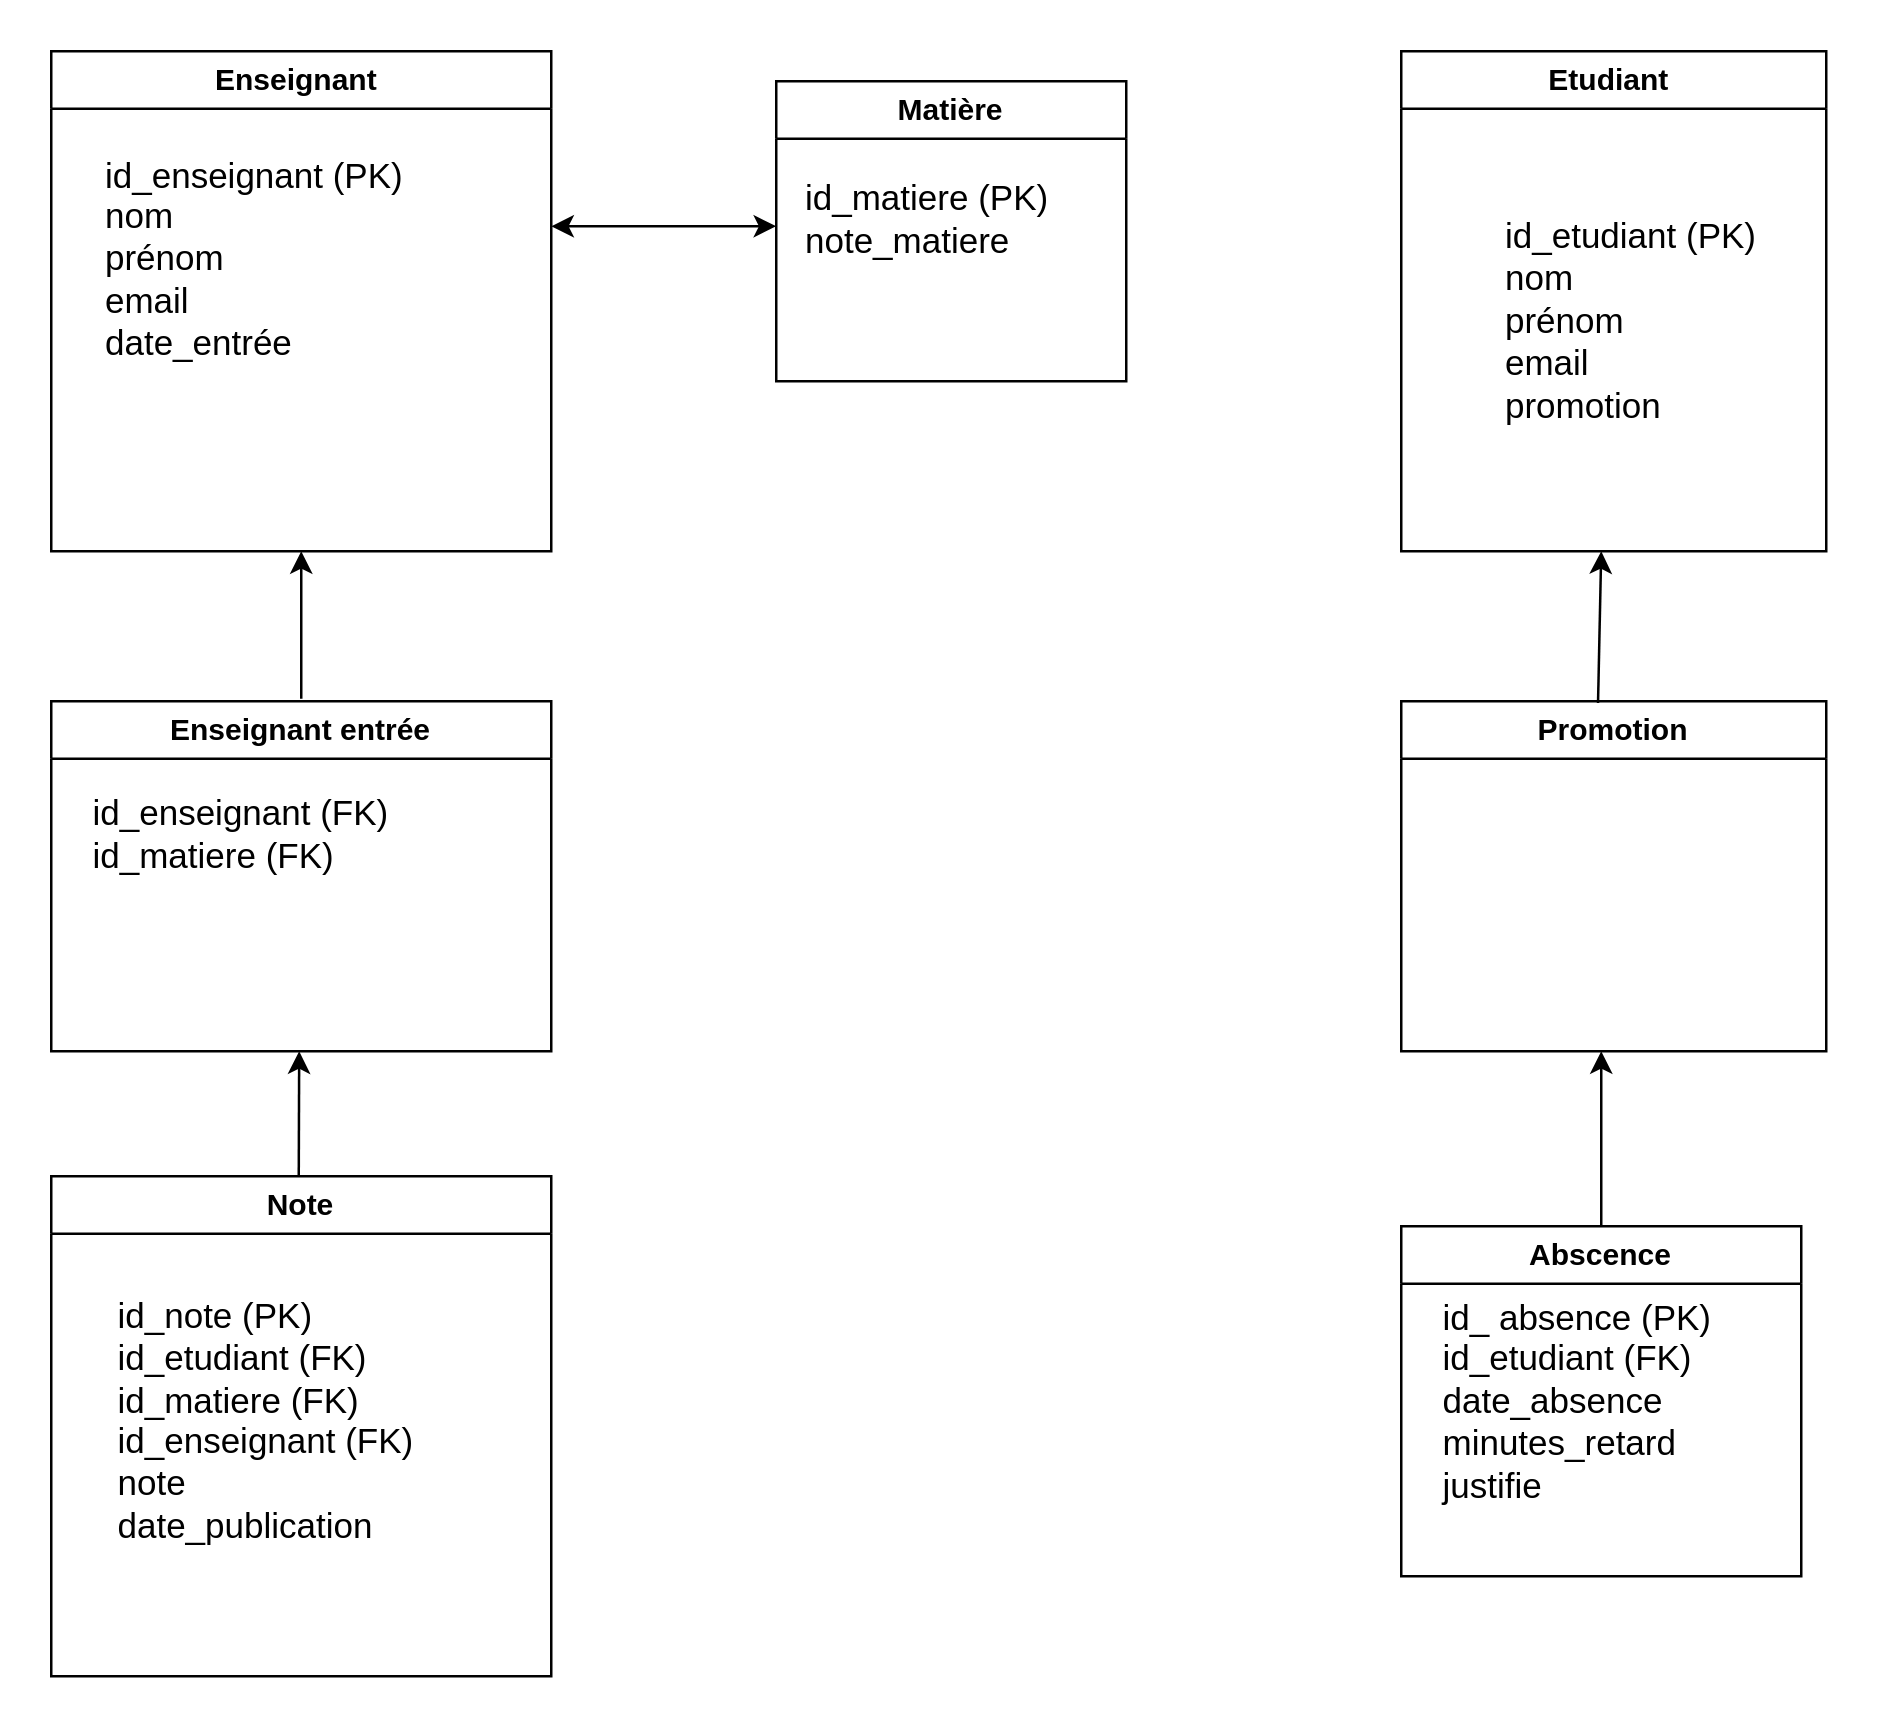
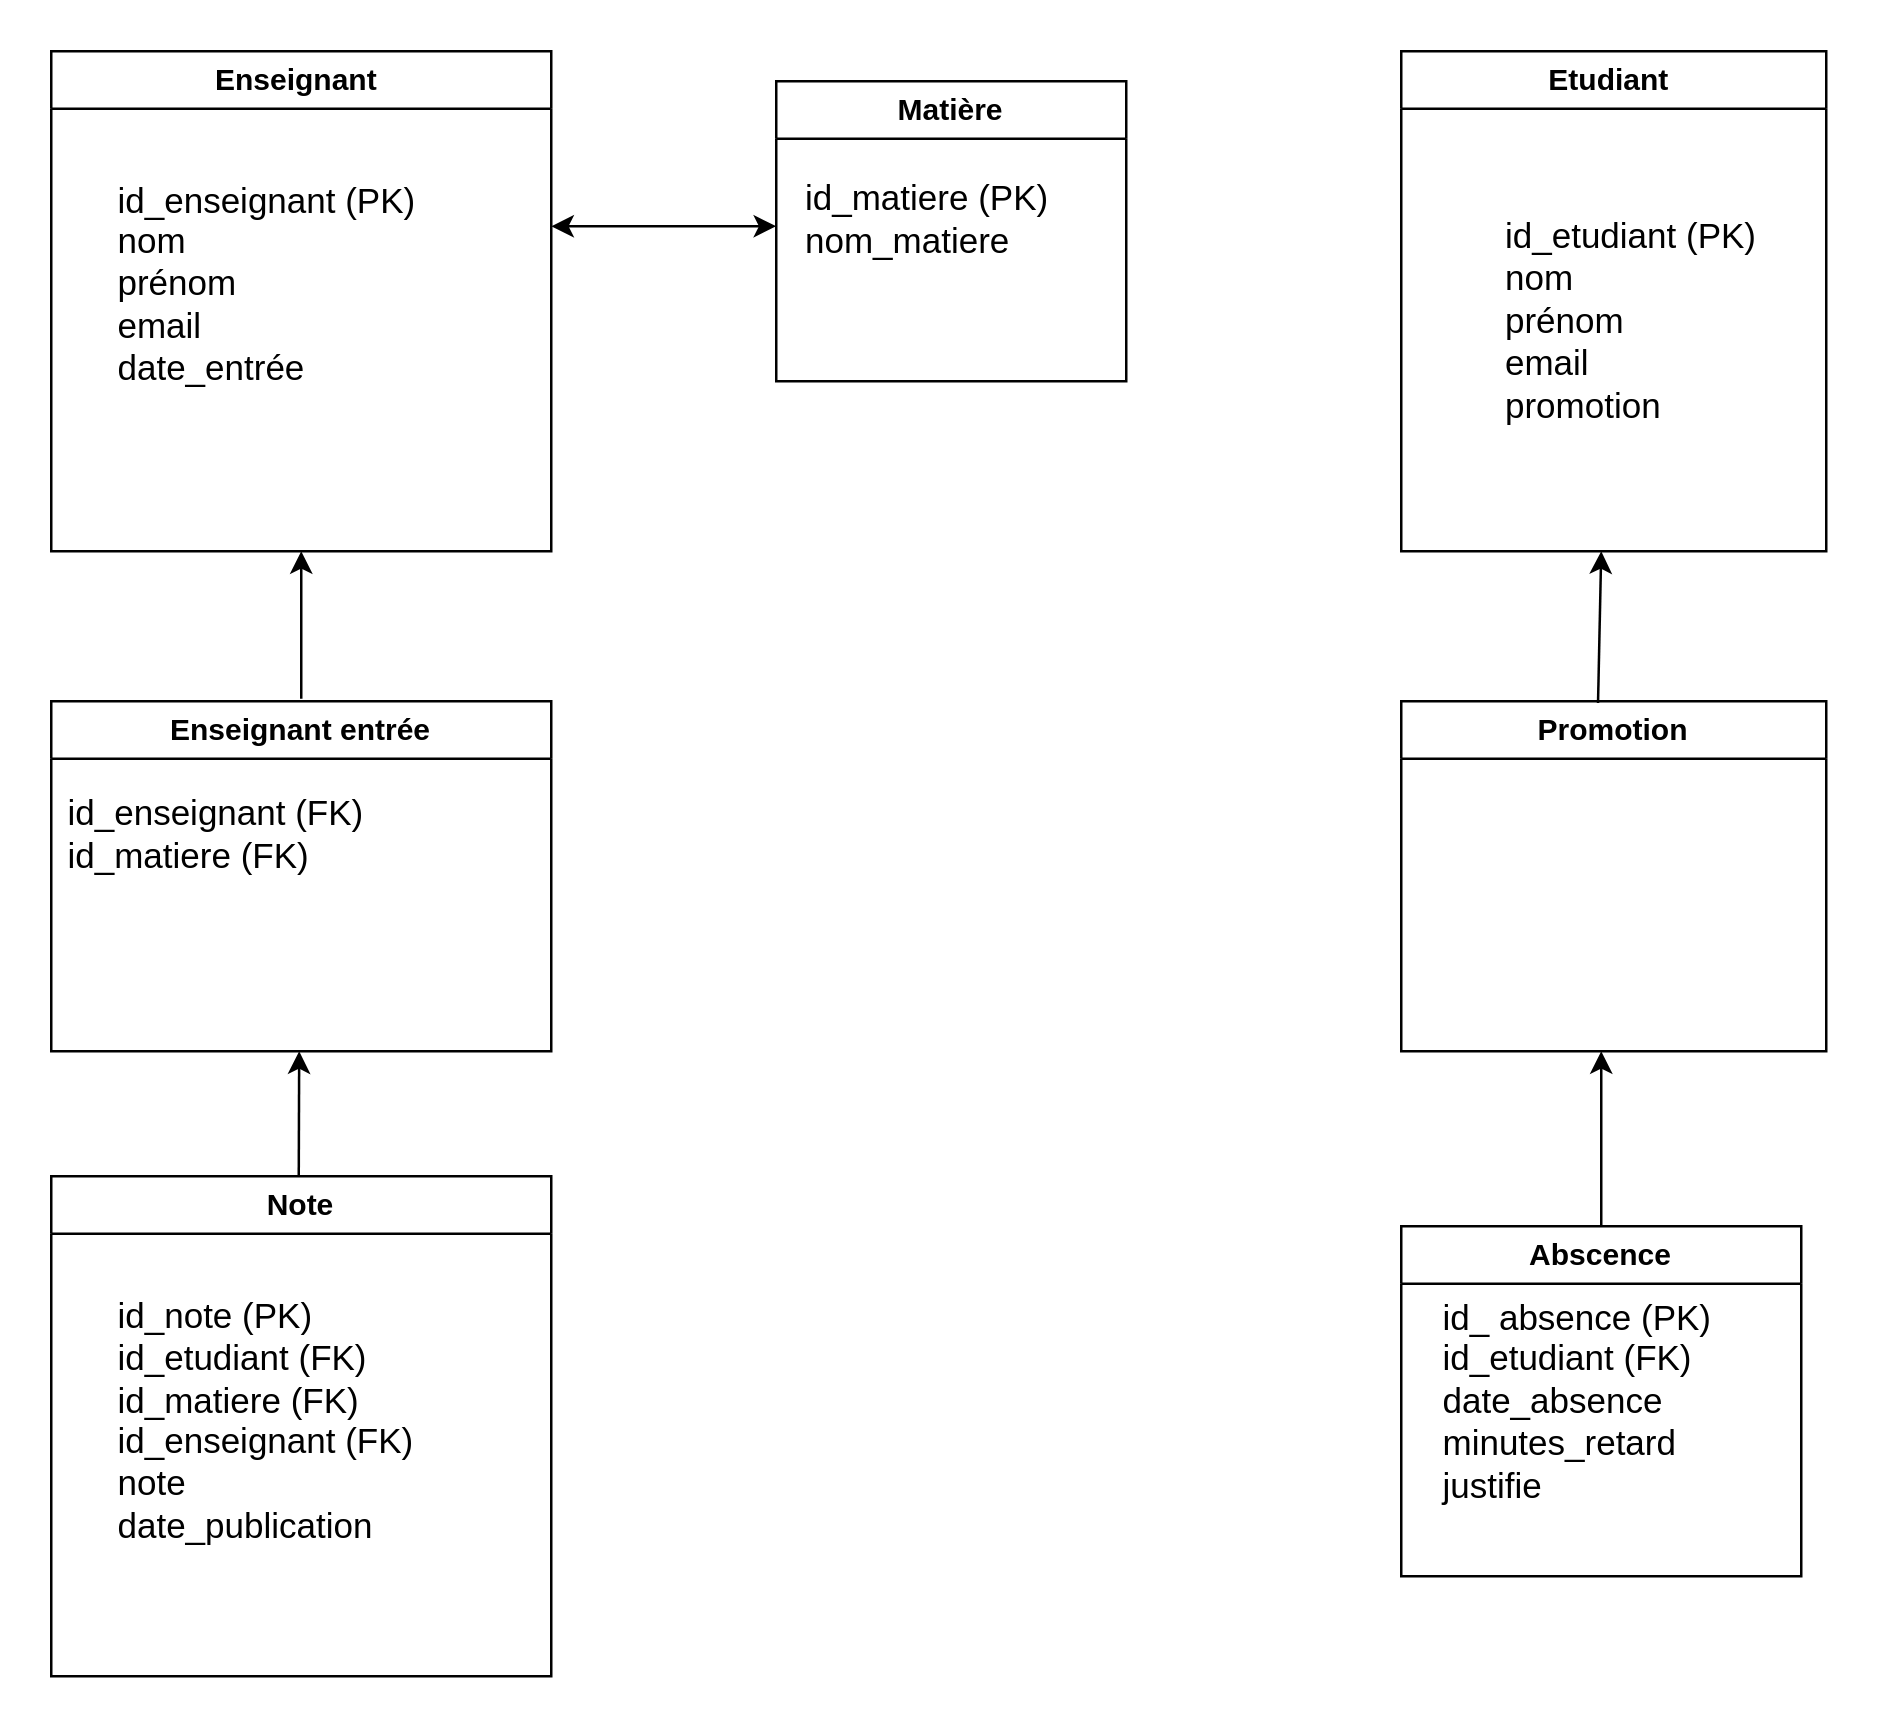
- <mxCell id="6" value="&lt;font style=&quot;font-size: 14px;&quot;&gt;id_matiere (PK)&lt;/font&gt;&lt;div&gt;&lt;font style=&quot;font-size: 14px;&quot;&gt;note_matiere&lt;/font&gt;&lt;/div&gt;" style="text;html=1;align=left;verticalAlign=middle;resizable=0;points=[];autosize=1;strokeColor=none;fillColor=none;" vertex="1" parent="5"><mxGeometry x="10" y="30" width="120" height="50" as="geometry" /></mxCell>
+ <mxCell id="6" value="&lt;font style=&quot;font-size: 14px;&quot;&gt;id_matiere (PK)&lt;/font&gt;&lt;div&gt;&lt;font style=&quot;font-size: 14px;&quot;&gt;nom_matiere&lt;/font&gt;&lt;/div&gt;" style="text;html=1;align=left;verticalAlign=middle;resizable=0;points=[];autosize=1;strokeColor=none;fillColor=none;" vertex="1" parent="5"><mxGeometry x="10" y="30" width="120" height="50" as="geometry" /></mxCell>
- <mxCell id="10" value="&lt;font style=&quot;font-size: 14px;&quot;&gt;id_enseignant (PK)&lt;/font&gt;&lt;div&gt;&lt;font style=&quot;font-size: 14px;&quot;&gt;nom&lt;/font&gt;&lt;/div&gt;&lt;div&gt;&lt;font style=&quot;font-size: 14px;&quot;&gt;prénom&lt;/font&gt;&lt;/div&gt;&lt;div&gt;&lt;font style=&quot;font-size: 14px;&quot;&gt;email&lt;/font&gt;&lt;/div&gt;&lt;div&gt;&lt;font style=&quot;font-size: 14px;&quot;&gt;date_entrée&lt;/font&gt;&lt;/div&gt;" style="text;html=1;align=left;verticalAlign=middle;resizable=0;points=[];autosize=1;strokeColor=none;fillColor=none;" vertex="1" parent="1"><mxGeometry x="40" y="53" width="140" height="100" as="geometry" /></mxCell>
+ <mxCell id="10" value="&lt;font style=&quot;font-size: 14px;&quot;&gt;id_enseignant (PK)&lt;/font&gt;&lt;div&gt;&lt;font style=&quot;font-size: 14px;&quot;&gt;nom&lt;/font&gt;&lt;/div&gt;&lt;div&gt;&lt;font style=&quot;font-size: 14px;&quot;&gt;prénom&lt;/font&gt;&lt;/div&gt;&lt;div&gt;&lt;font style=&quot;font-size: 14px;&quot;&gt;email&lt;/font&gt;&lt;/div&gt;&lt;div&gt;&lt;font style=&quot;font-size: 14px;&quot;&gt;date_entrée&lt;/font&gt;&lt;/div&gt;" style="text;html=1;align=left;verticalAlign=middle;resizable=0;points=[];autosize=1;strokeColor=none;fillColor=none;" vertex="1" parent="1"><mxGeometry x="45" y="63" width="140" height="100" as="geometry" /></mxCell>
- <mxCell id="8" value="&lt;font style=&quot;font-size: 14px;&quot;&gt;id_enseignant (FK)&lt;/font&gt;&lt;div&gt;&lt;font style=&quot;font-size: 14px;&quot;&gt;id_matiere (FK)&lt;/font&gt;&lt;/div&gt;" style="text;html=1;align=left;verticalAlign=middle;resizable=0;points=[];autosize=1;strokeColor=none;fillColor=none;" vertex="1" parent="7"><mxGeometry x="15" y="28" width="140" height="50" as="geometry" /></mxCell>
+ <mxCell id="8" value="&lt;font style=&quot;font-size: 14px;&quot;&gt;id_enseignant (FK)&lt;/font&gt;&lt;div&gt;&lt;font style=&quot;font-size: 14px;&quot;&gt;id_matiere (FK)&lt;/font&gt;&lt;/div&gt;" style="text;html=1;align=left;verticalAlign=middle;resizable=0;points=[];autosize=1;strokeColor=none;fillColor=none;" vertex="1" parent="7"><mxGeometry x="5" y="28" width="140" height="50" as="geometry" /></mxCell>
